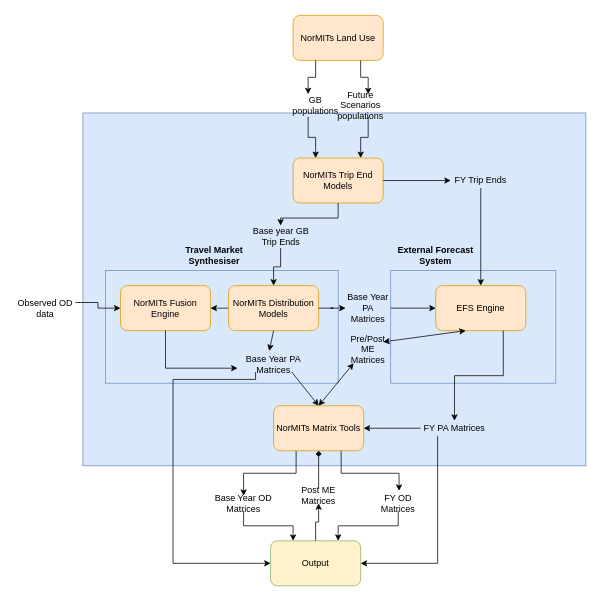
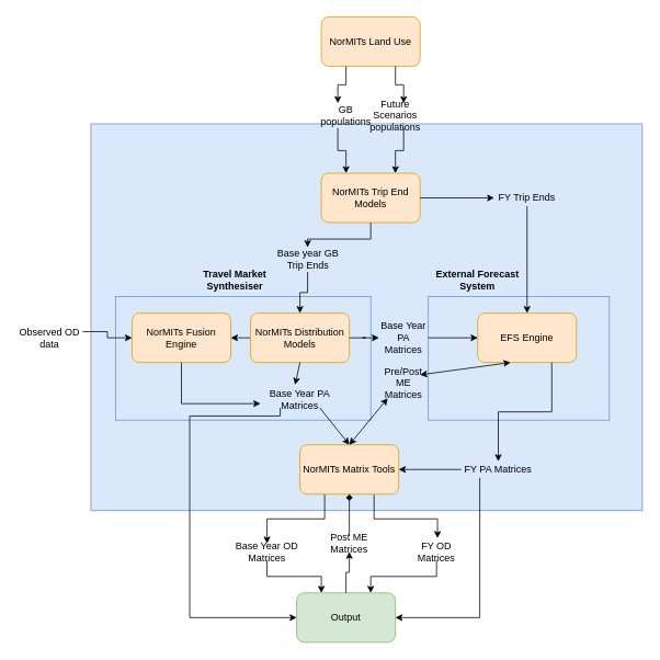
- <mxCell id="34" value="Output" style="rounded=1;whiteSpace=wrap;html=1;fillColor=#fff2cc;strokeColor=#82b366;" parent="1" vertex="1"><mxGeometry x="360" y="720" width="120" height="60" as="geometry" /></mxCell>
+ <mxCell id="34" value="Output" style="rounded=1;whiteSpace=wrap;html=1;fillColor=#d5e8d4;strokeColor=#82b366;" parent="1" vertex="1"><mxGeometry x="360" y="720" width="120" height="60" as="geometry" /></mxCell>
